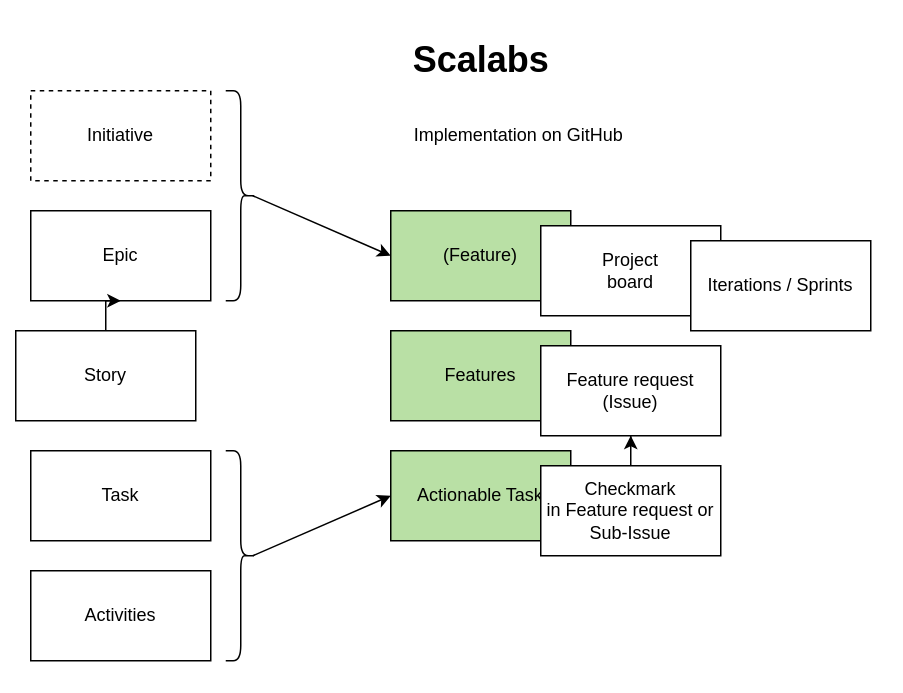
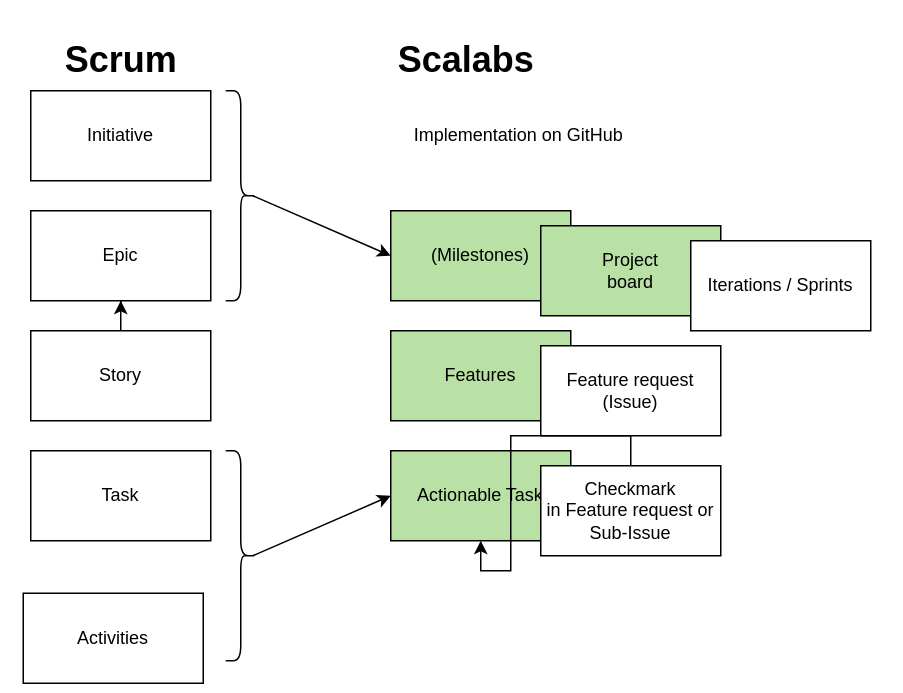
+ <mxCell id="18" value="Scrum" style="text;strokeColor=none;fillColor=none;html=1;fontSize=24;fontStyle=1;verticalAlign=middle;align=center;" parent="1" vertex="1"><mxGeometry x="30" width="100" height="40" as="geometry" y="20" /></mxCell>
- <mxCell id="19" value="Scalabs" style="text;strokeColor=none;fillColor=none;html=1;fontSize=24;fontStyle=1;verticalAlign=middle;align=center;" parent="1" vertex="1"><mxGeometry x="270" y="20" width="100" height="40" as="geometry" /></mxCell>
+ <mxCell id="19" value="Scalabs" style="text;strokeColor=none;fillColor=none;html=1;fontSize=24;fontStyle=1;verticalAlign=middle;align=center;" parent="1" vertex="1"><mxGeometry x="260" width="100" height="40" as="geometry" y="20" /></mxCell>
- <mxCell id="2" value="Initiative" style="rounded=0;whiteSpace=wrap;html=1;dashed=1;" parent="1" vertex="1"><mxGeometry x="20" y="60" width="120" height="60" as="geometry" /></mxCell>
+ <mxCell id="2" value="Initiative" style="rounded=0;whiteSpace=wrap;html=1;" parent="1" vertex="1"><mxGeometry x="20" y="60" width="120" height="60" as="geometry" /></mxCell>
- <mxCell id="10" value="(Feature)" style="rounded=0;whiteSpace=wrap;html=1;fillColor=#B9E0A5;" parent="1" vertex="1"><mxGeometry x="260" y="140" width="120" height="60" as="geometry" /></mxCell>
+ <mxCell id="10" value="(Milestones)" style="rounded=0;whiteSpace=wrap;html=1;fillColor=#B9E0A5;" parent="1" vertex="1"><mxGeometry x="260" y="140" width="120" height="60" as="geometry" /></mxCell>
- <mxCell id="11" value="Project&lt;br&gt;board" style="rounded=0;whiteSpace=wrap;html=1;" parent="1" vertex="1"><mxGeometry x="360" y="150" width="120" height="60" as="geometry" /></mxCell>
+ <mxCell id="11" value="Project&lt;br&gt;board" style="rounded=0;whiteSpace=wrap;html=1;fillColor=#b9e0a5;" parent="1" vertex="1"><mxGeometry x="360" y="150" width="120" height="60" as="geometry" /></mxCell>
- <mxCell id="5" value="Story" style="rounded=0;whiteSpace=wrap;html=1;" parent="1" vertex="1"><mxGeometry x="10" y="220" width="120" height="60" as="geometry" /></mxCell>
+ <mxCell id="5" value="Story" style="rounded=0;whiteSpace=wrap;html=1;" parent="1" vertex="1"><mxGeometry x="20" y="220" width="120" height="60" as="geometry" /></mxCell>
- <mxCell id="21" value="" style="edgeStyle=orthogonalEdgeStyle;rounded=0;orthogonalLoop=1;jettySize=auto;html=1;" edge="1" parent="1" source="22" target="13"><mxGeometry relative="1" as="geometry" /></mxCell>
+ <mxCell id="21" value="" style="edgeStyle=orthogonalEdgeStyle;rounded=0;orthogonalLoop=1;jettySize=auto;html=1;" edge="1" parent="1" source="22" target="9"><mxGeometry relative="1" as="geometry" /></mxCell>
- <mxCell id="7" value="Activities" style="rounded=0;whiteSpace=wrap;html=1;" parent="1" vertex="1"><mxGeometry x="20" y="380" width="120" height="60" as="geometry" /></mxCell>
+ <mxCell id="7" value="Activities" style="rounded=0;whiteSpace=wrap;html=1;" parent="1" vertex="1"><mxGeometry x="15" y="395" width="120" height="60" as="geometry" /></mxCell>
